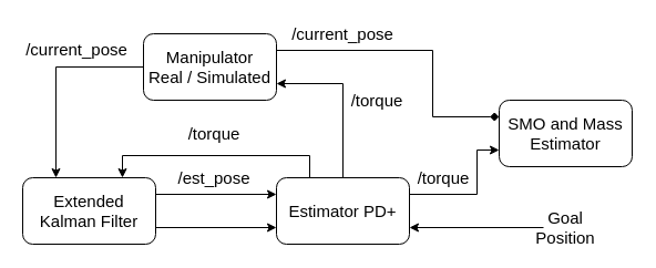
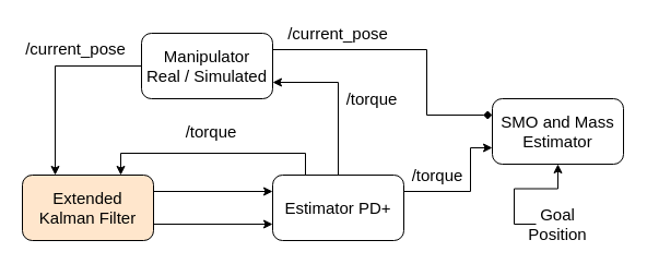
- <mxCell id="14" value="/est_pose" style="text;html=1;strokeColor=none;fillColor=none;align=center;verticalAlign=middle;whiteSpace=wrap;rounded=0;fontSize=15;" vertex="1" parent="1"><mxGeometry x="173" y="150" width="40" height="20" as="geometry" /></mxCell>
- <mxCell id="12" value="&lt;div&gt;Extended&lt;/div&gt;&lt;div&gt; Kalman Filter&lt;/div&gt;" style="rounded=1;whiteSpace=wrap;html=1;fontSize=15;" vertex="1" parent="1"><mxGeometry x="20" y="160" width="120" height="60" as="geometry" /></mxCell>
+ <mxCell id="12" value="&lt;div&gt;Extended&lt;/div&gt;&lt;div&gt; Kalman Filter&lt;/div&gt;" style="rounded=1;whiteSpace=wrap;html=1;fontSize=15;fillColor=#ffe6cc;" vertex="1" parent="1"><mxGeometry x="20" y="160" width="120" height="60" as="geometry" /></mxCell>
- <mxCell id="19" style="edgeStyle=orthogonalEdgeStyle;rounded=0;orthogonalLoop=1;jettySize=auto;html=1;exitX=0;exitY=0.5;exitDx=0;exitDy=0;entryX=1;entryY=0.75;entryDx=0;entryDy=0;fontSize=15;" edge="1" parent="1" source="20" target="9"><mxGeometry relative="1" as="geometry" /></mxCell>
+ <mxCell id="19" style="edgeStyle=orthogonalEdgeStyle;rounded=0;orthogonalLoop=1;jettySize=auto;html=1;exitX=0;exitY=0.5;exitDx=0;exitDy=0;fontSize=15;" edge="1" parent="1" source="20" target="5"><mxGeometry relative="1" as="geometry" /></mxCell>
